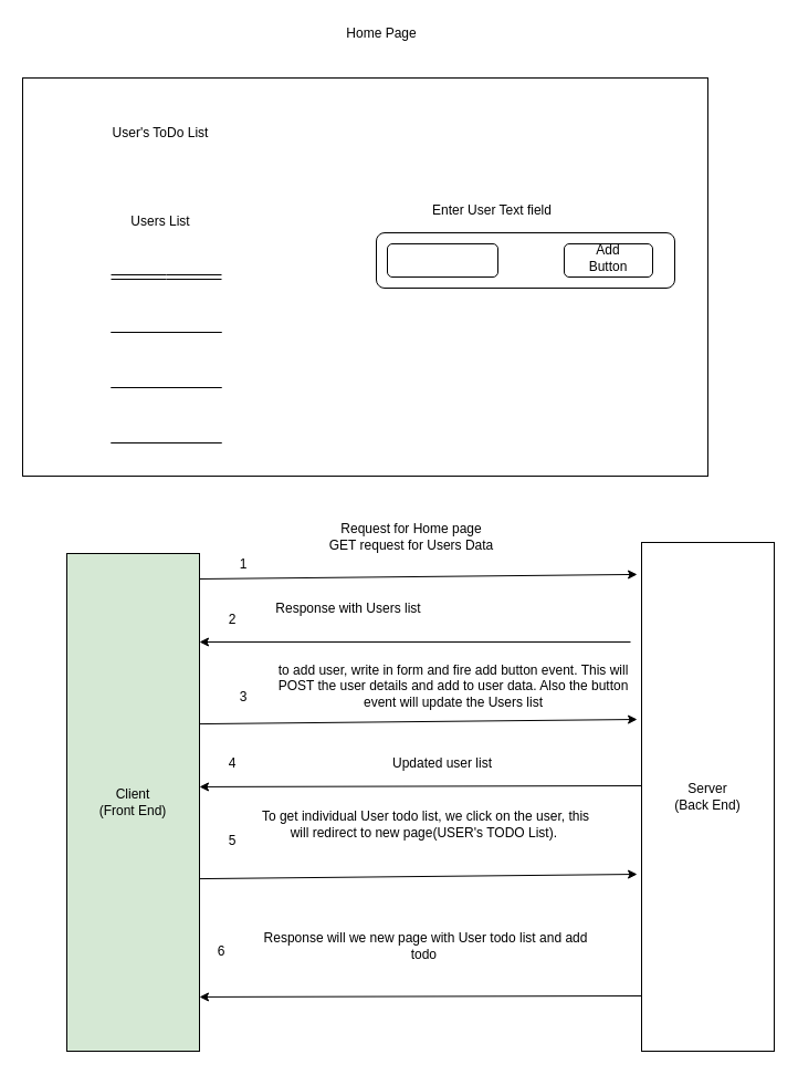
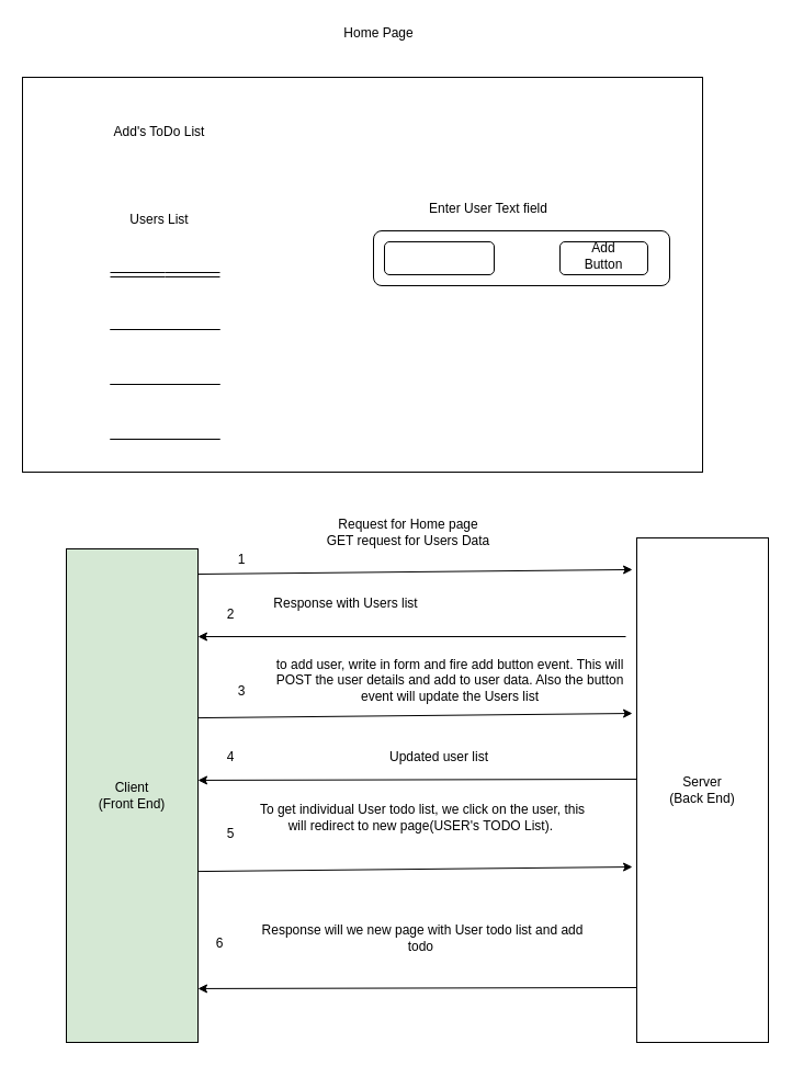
- <mxCell id="4" value="User's ToDo List" style="text;html=1;strokeColor=none;fillColor=none;align=center;verticalAlign=middle;whiteSpace=wrap;rounded=0;" vertex="1" parent="1"><mxGeometry x="70" y="100" width="150" height="40" as="geometry" /></mxCell>
+ <mxCell id="4" value="Add's ToDo List" style="text;html=1;strokeColor=none;fillColor=none;align=center;verticalAlign=middle;whiteSpace=wrap;rounded=0;" vertex="1" parent="1"><mxGeometry x="70" y="100" width="150" height="40" as="geometry" /></mxCell>
